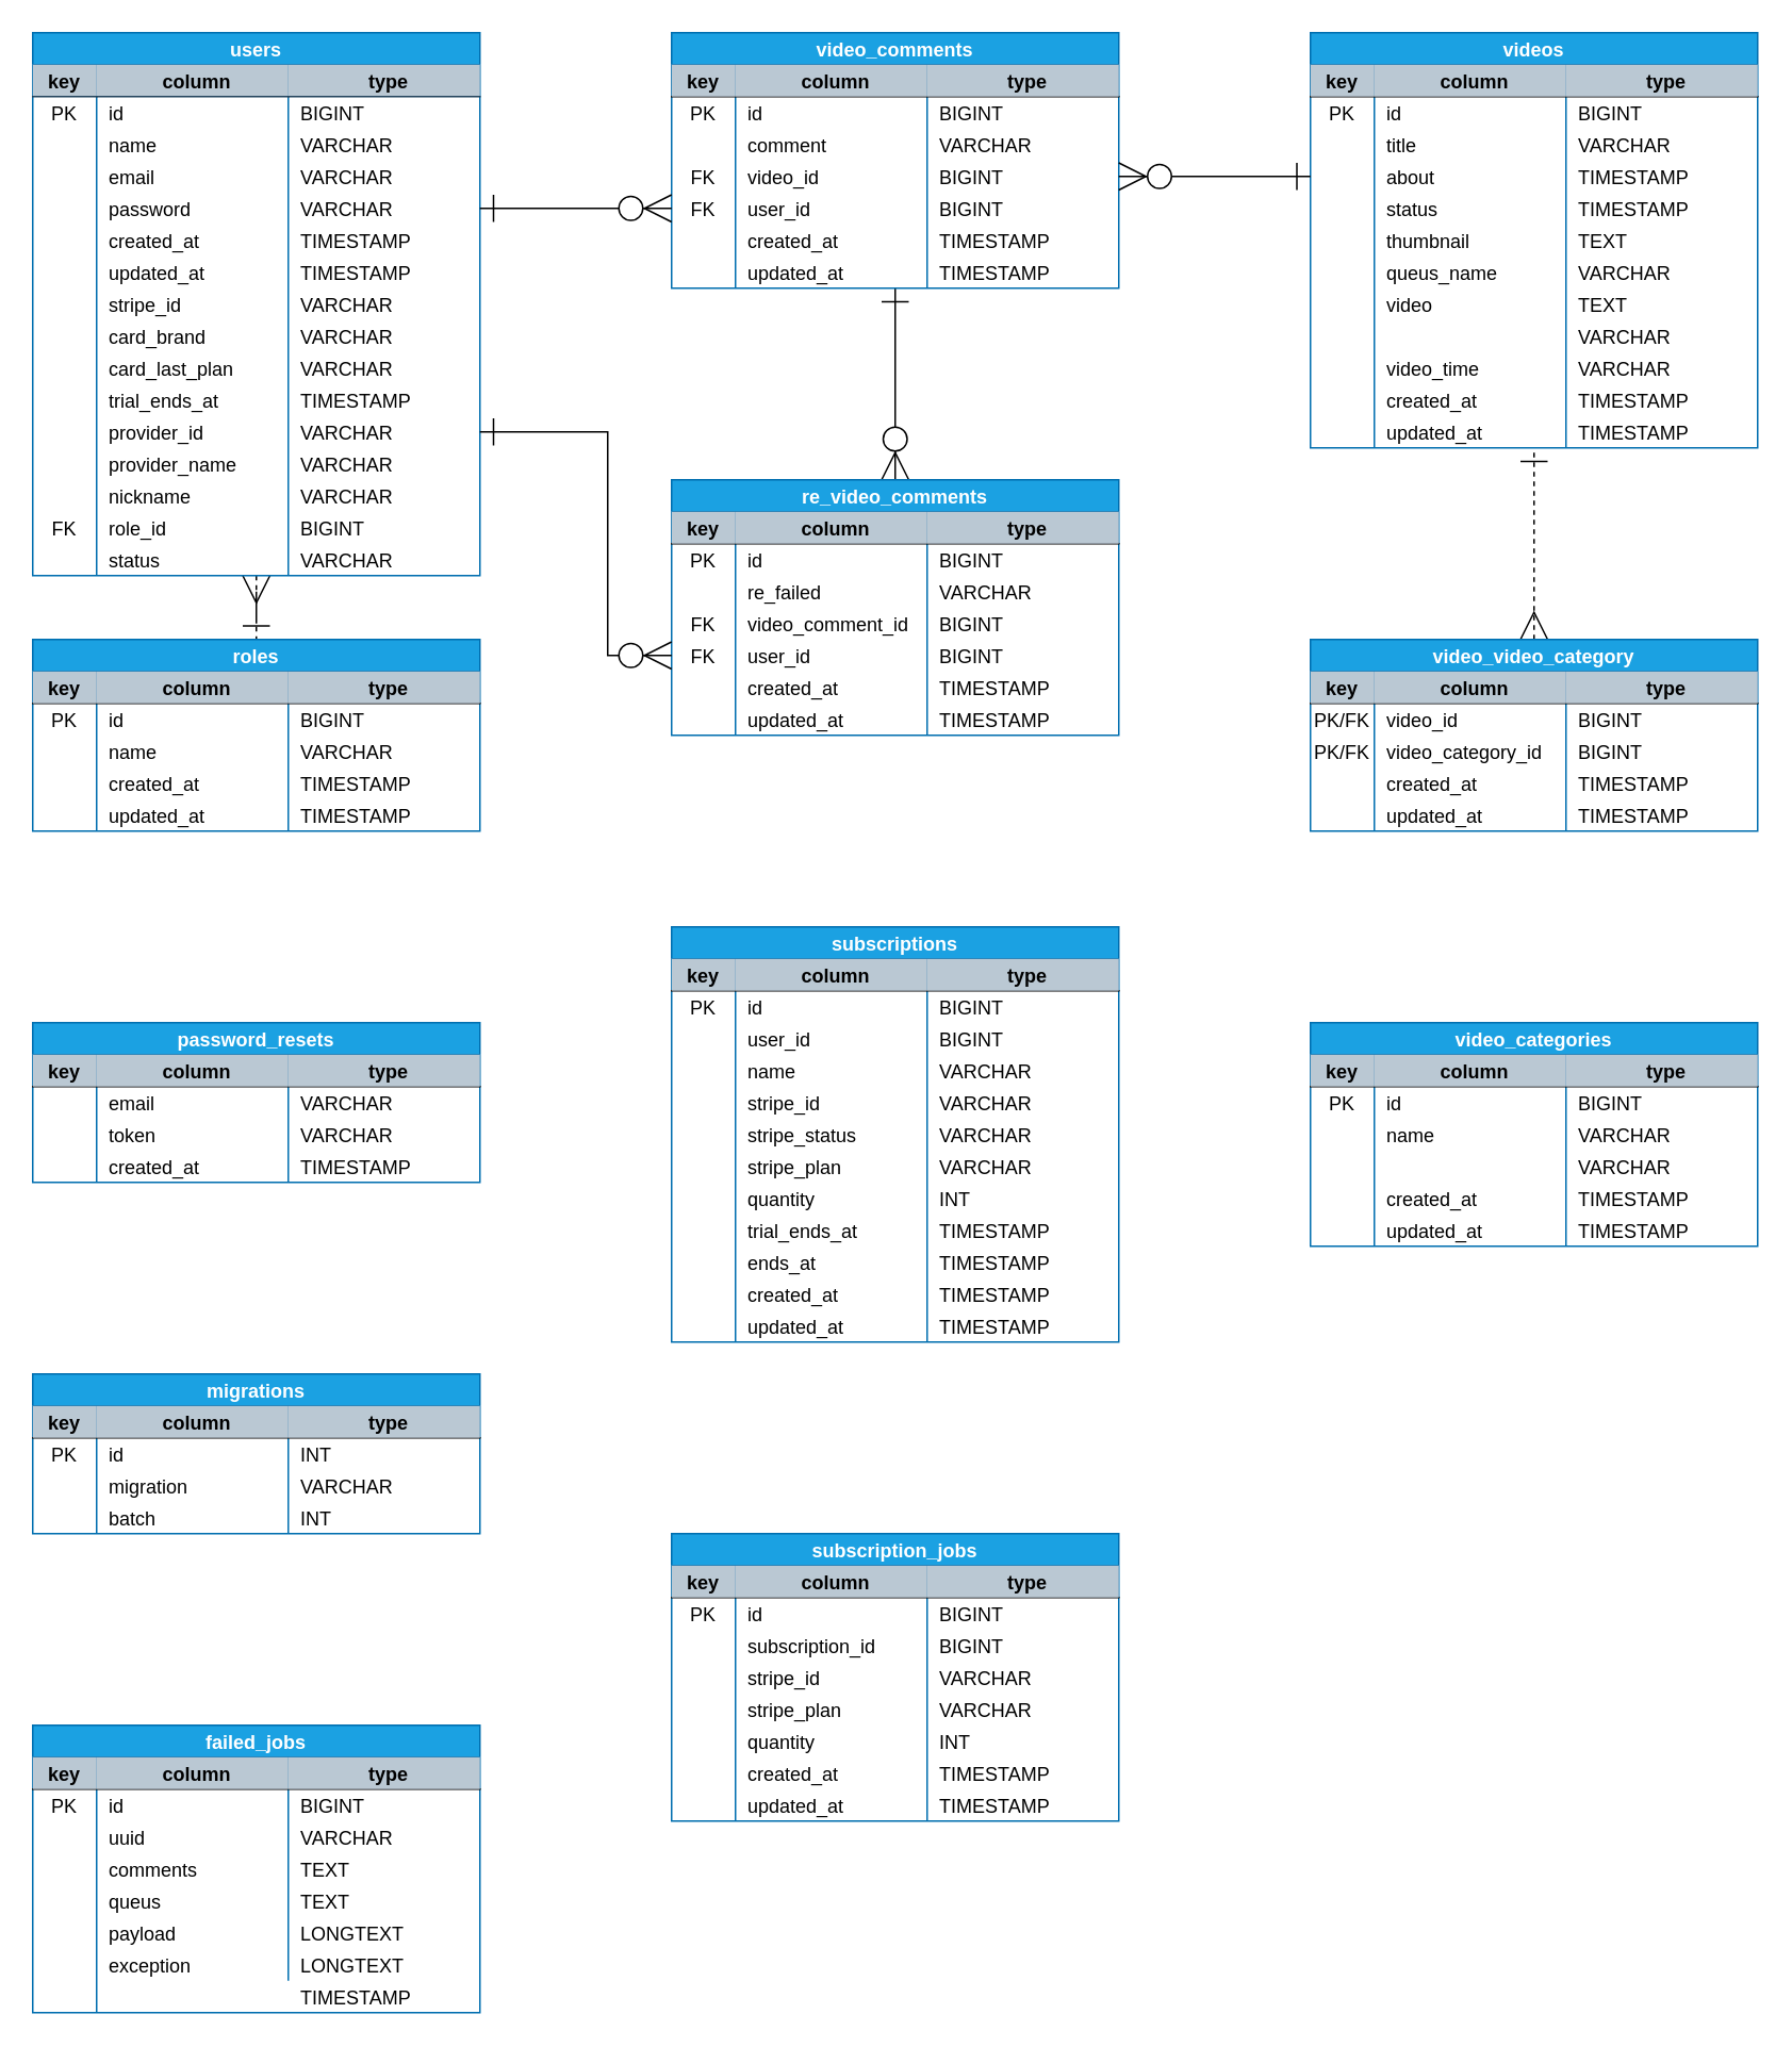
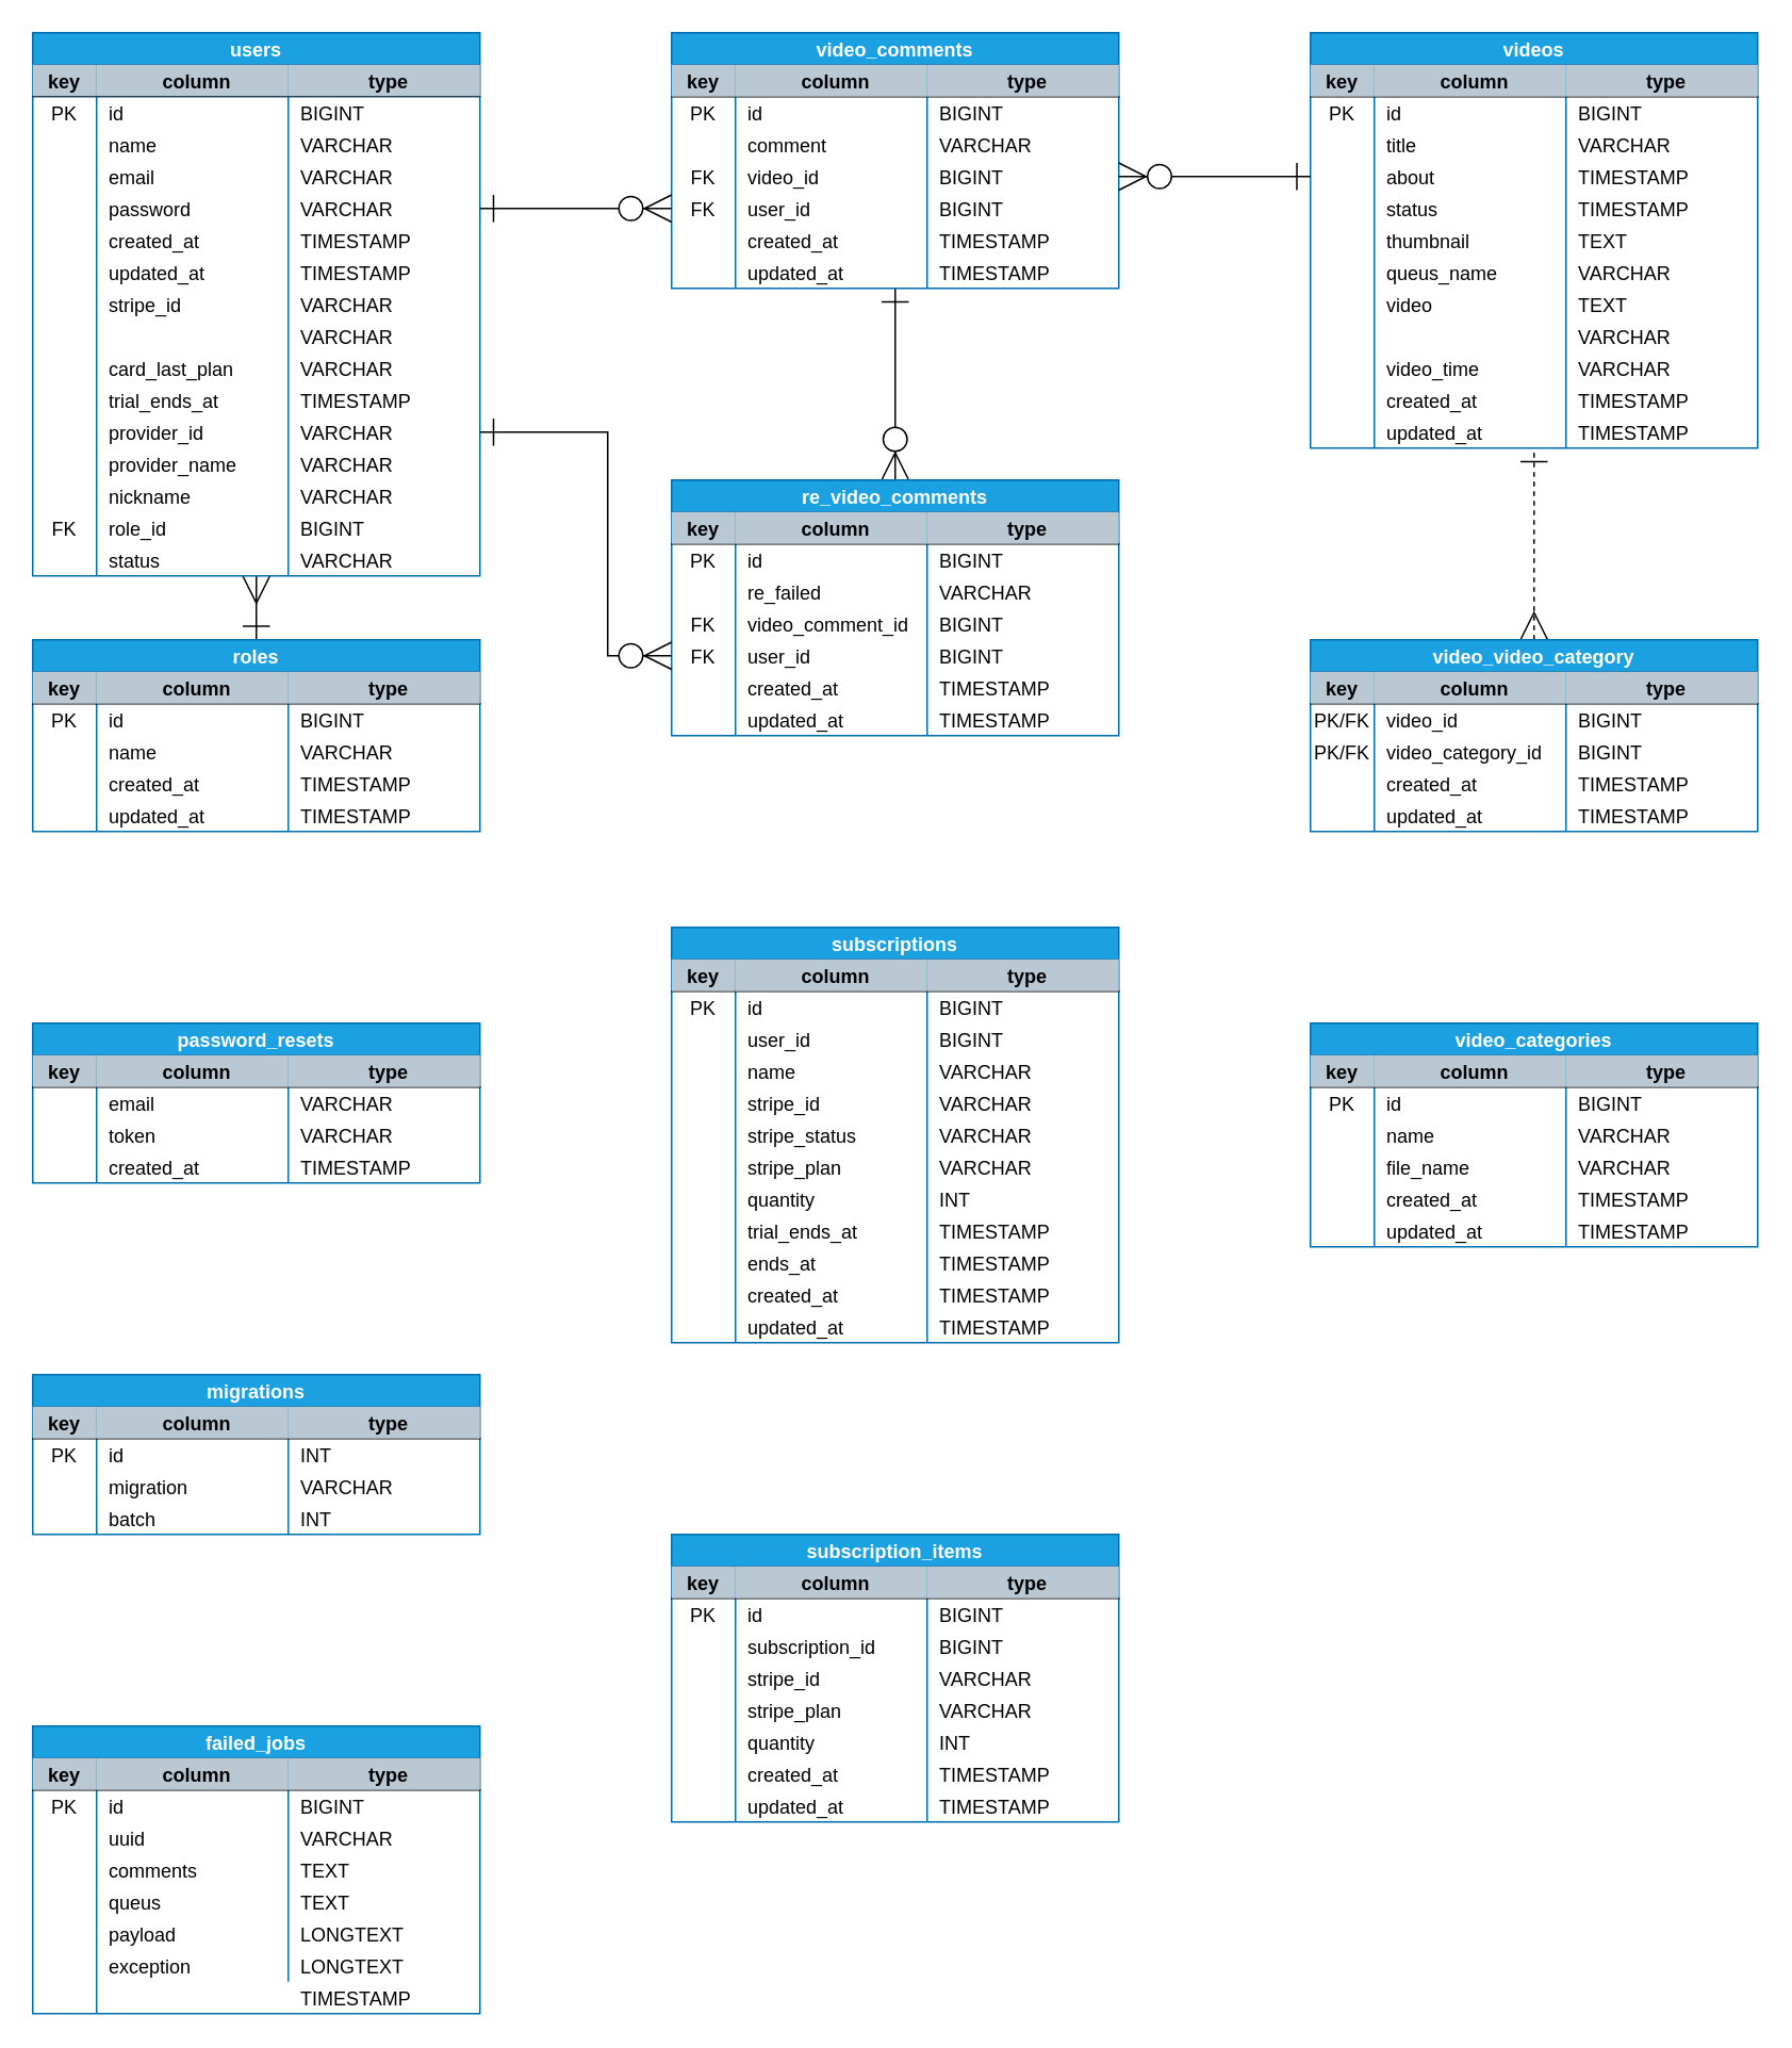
- <mxCell id="38" value="card_brand" style="shape=partialRectangle;connectable=0;fillColor=none;top=0;left=0;bottom=0;right=0;align=left;spacingLeft=6;overflow=hidden;" vertex="1" parent="36"><mxGeometry x="40" width="120" height="20" as="geometry" /></mxCell>
- <mxCell id="2" style="edgeStyle=orthogonalEdgeStyle;rounded=0;orthogonalLoop=1;jettySize=auto;html=1;entryX=0.5;entryY=0;entryDx=0;entryDy=0;startSize=15;endArrow=ERone;endFill=0;startArrow=ERmany;startFill=0;endSize=15;dashed=1;" parent="1" source="3" target="68" edge="1"><mxGeometry relative="1" as="geometry" /></mxCell>
+ <mxCell id="2" style="edgeStyle=orthogonalEdgeStyle;rounded=0;orthogonalLoop=1;jettySize=auto;html=1;entryX=0.5;entryY=0;entryDx=0;entryDy=0;startSize=15;endArrow=ERone;endFill=0;startArrow=ERmany;startFill=0;endSize=15;" parent="1" source="3" target="68" edge="1"><mxGeometry relative="1" as="geometry" /></mxCell>
+ <mxCell id="153" value="file_name" style="shape=partialRectangle;connectable=0;fillColor=none;top=0;left=0;bottom=0;right=0;align=left;spacingLeft=6;overflow=hidden;" parent="151" vertex="1"><mxGeometry x="40" width="120" height="20" as="geometry" /></mxCell>
- <mxCell id="361" value="subscription_jobs" style="shape=table;startSize=20;container=1;collapsible=1;childLayout=tableLayout;fixedRows=1;rowLines=0;fontStyle=1;align=center;resizeLast=1;fillColor=#1ba1e2;strokeColor=#006EAF;fontColor=#ffffff;" vertex="1" parent="1"><mxGeometry x="420" y="960" width="280" height="180" as="geometry" /></mxCell>
+ <mxCell id="361" value="subscription_items" style="shape=table;startSize=20;container=1;collapsible=1;childLayout=tableLayout;fixedRows=1;rowLines=0;fontStyle=1;align=center;resizeLast=1;fillColor=#1ba1e2;strokeColor=#006EAF;fontColor=#ffffff;" vertex="1" parent="1"><mxGeometry x="420" y="960" width="280" height="180" as="geometry" /></mxCell>
